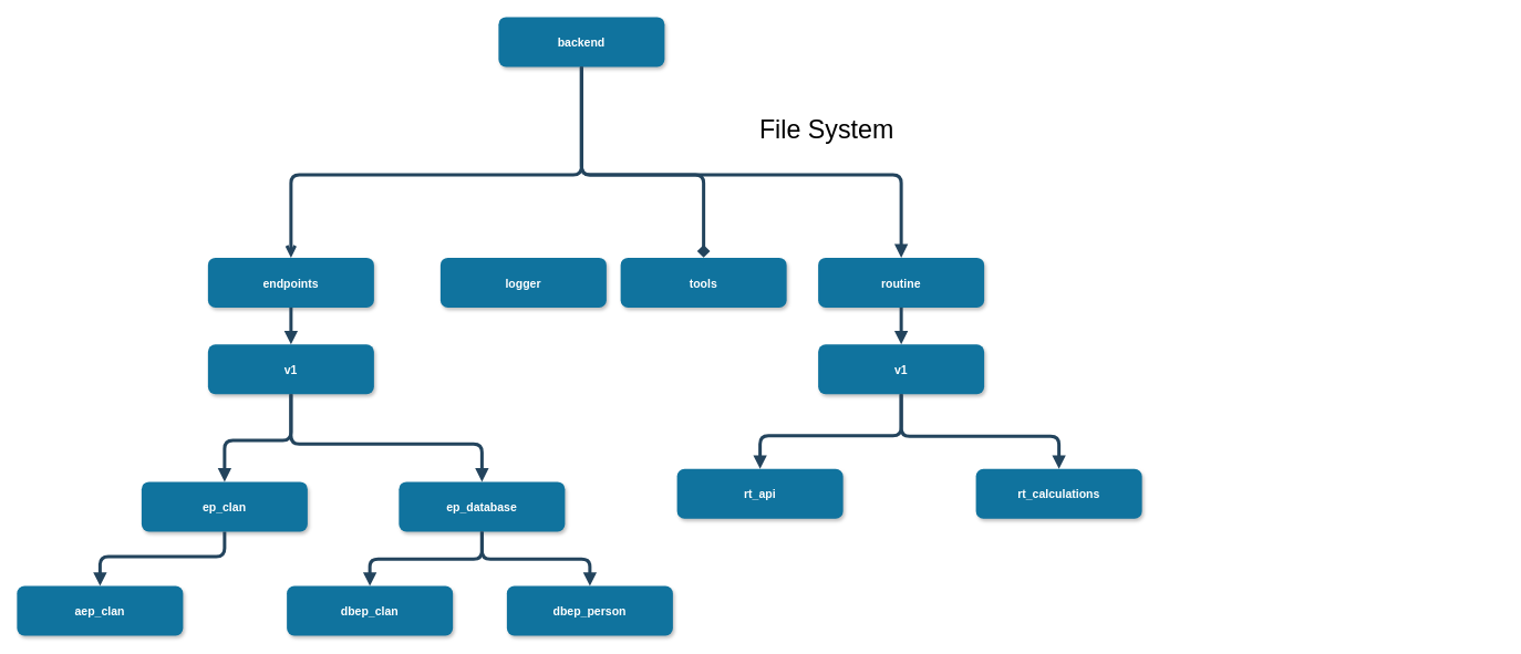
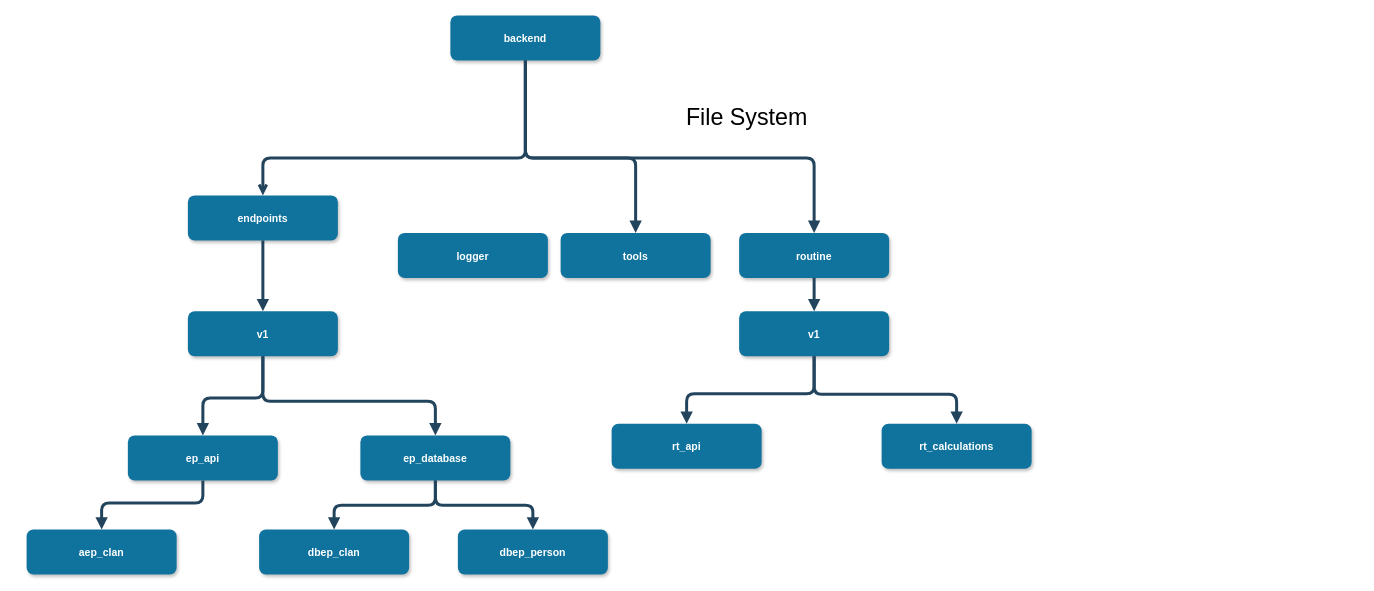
- <mxCell id="28" value="" style="edgeStyle=elbowEdgeStyle;elbow=vertical;strokeWidth=4;endArrow=diamond;endFill=1;fontStyle=1;strokeColor=#23445D;exitX=0.5;exitY=1;exitDx=0;exitDy=0;entryX=0.5;entryY=0;entryDx=0;entryDy=0;" edge="1" parent="1" source="2" target="29"><mxGeometry x="40" y="186" width="100" height="100" as="geometry"><mxPoint x="1020" y="80" as="sourcePoint" /><mxPoint x="2330" y="250" as="targetPoint" /><Array as="points"><mxPoint x="710" y="210" /><mxPoint x="1000" y="210" /><mxPoint x="1810" y="210" /><mxPoint x="1090" y="220" /><mxPoint x="870" y="229" /></Array></mxGeometry></mxCell>
+ <mxCell id="28" value="" style="edgeStyle=elbowEdgeStyle;elbow=vertical;strokeWidth=4;endArrow=block;endFill=1;fontStyle=1;strokeColor=#23445D;exitX=0.5;exitY=1;exitDx=0;exitDy=0;entryX=0.5;entryY=0;entryDx=0;entryDy=0;" edge="1" parent="1" source="2" target="29"><mxGeometry x="40" y="186" width="100" height="100" as="geometry"><mxPoint x="1020" y="80" as="sourcePoint" /><mxPoint x="2330" y="250" as="targetPoint" /><Array as="points"><mxPoint x="710" y="210" /><mxPoint x="1000" y="210" /><mxPoint x="1810" y="210" /><mxPoint x="1090" y="220" /><mxPoint x="870" y="229" /></Array></mxGeometry></mxCell>
- <mxCell id="3" value="endpoints" style="rounded=1;fillColor=#10739E;strokeColor=none;shadow=1;gradientColor=none;fontStyle=1;fontColor=#FFFFFF;fontSize=14;" parent="1" vertex="1"><mxGeometry x="250" y="310" width="200" height="60" as="geometry" /></mxCell>
+ <mxCell id="3" value="endpoints" style="rounded=1;fillColor=#10739E;strokeColor=none;shadow=1;gradientColor=none;fontStyle=1;fontColor=#FFFFFF;fontSize=14;" parent="1" vertex="1"><mxGeometry x="250" y="260" width="200" height="60" as="geometry" /></mxCell>
- <mxCell id="7" value="ep_clan" style="rounded=1;fillColor=#10739E;strokeColor=none;shadow=1;gradientColor=none;fontStyle=1;fontColor=#FFFFFF;fontSize=14;" parent="1" vertex="1"><mxGeometry x="170" y="580" width="200" height="60" as="geometry" /></mxCell>
+ <mxCell id="7" value="ep_api" style="rounded=1;fillColor=#10739E;strokeColor=none;shadow=1;gradientColor=none;fontStyle=1;fontColor=#FFFFFF;fontSize=14;" parent="1" vertex="1"><mxGeometry x="170" y="580" width="200" height="60" as="geometry" /></mxCell>
- <mxCell id="11" value="aep_clan" style="rounded=1;fillColor=#10739E;strokeColor=none;shadow=1;gradientColor=none;fontStyle=1;fontColor=#FFFFFF;fontSize=14;" parent="1" vertex="1"><mxGeometry x="20" y="705.5" width="200" height="60" as="geometry" /></mxCell>
+ <mxCell id="11" value="aep_clan" style="rounded=1;fillColor=#10739E;strokeColor=none;shadow=1;gradientColor=none;fontStyle=1;fontColor=#FFFFFF;fontSize=14;" parent="1" vertex="1"><mxGeometry x="35" y="705.5" width="200" height="60" as="geometry" /></mxCell>
